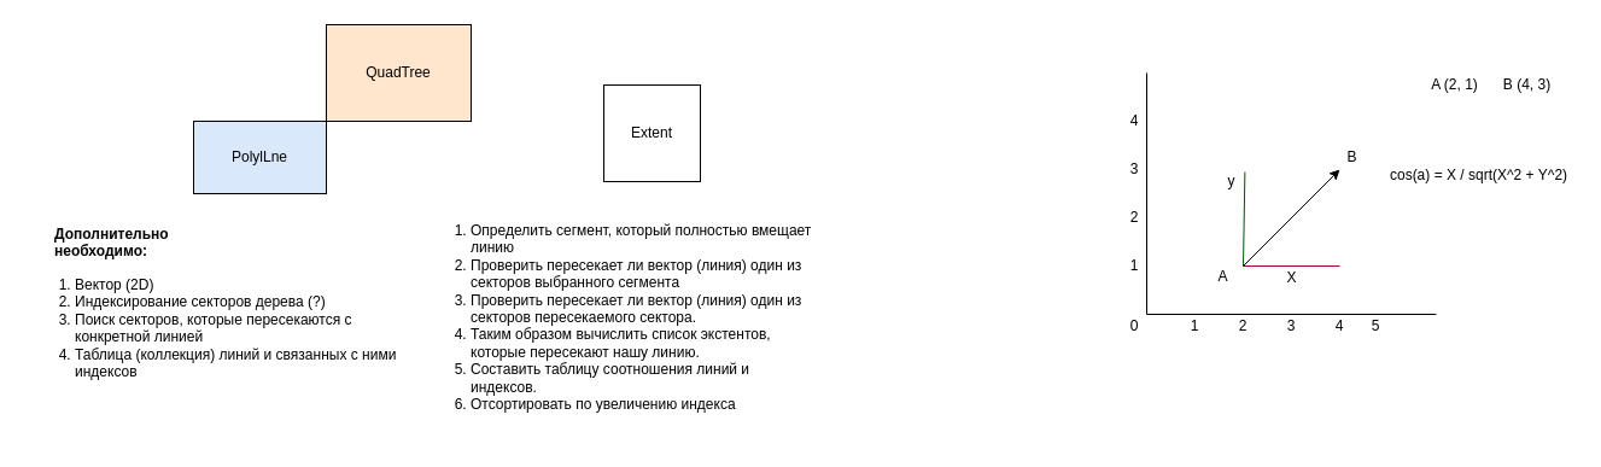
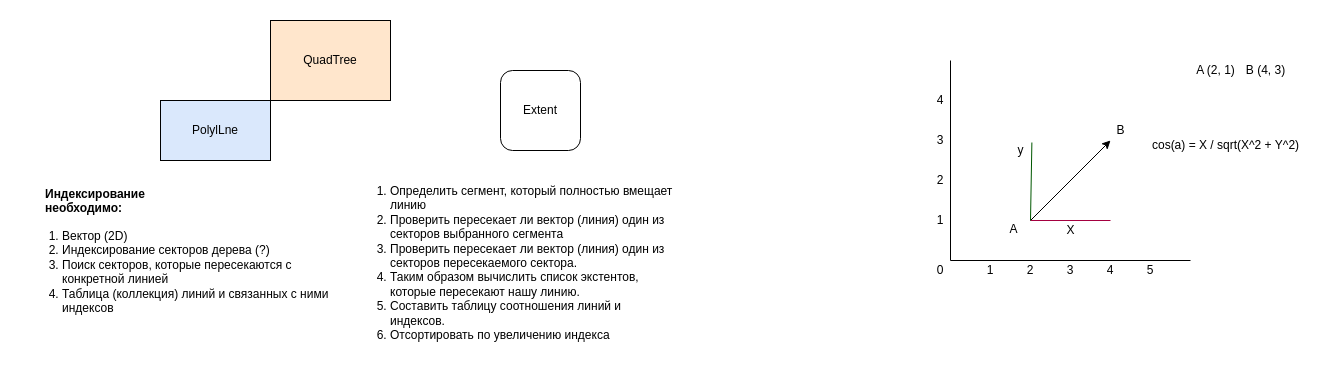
- <mxCell id="22" value="A (2, 1)" style="text;html=1;align=center;verticalAlign=middle;resizable=0;points=[];autosize=1;" vertex="1" parent="1"><mxGeometry x="1180" y="60" width="50" height="20" as="geometry" /></mxCell>
+ <mxCell id="22" value="A (2, 1)" style="text;html=1;align=center;verticalAlign=middle;resizable=0;points=[];autosize=1;" vertex="1" parent="1"><mxGeometry x="1190" y="60" width="50" height="20" as="geometry" /></mxCell>
- <mxCell id="4" value="Extent" style="rounded=0;whiteSpace=wrap;html=1;" vertex="1" parent="1"><mxGeometry x="500" y="70" width="80" height="80" as="geometry" /></mxCell>
+ <mxCell id="4" value="Extent" style="whiteSpace=wrap;html=1;rounded=1;" vertex="1" parent="1"><mxGeometry x="500" y="70" width="80" height="80" as="geometry" /></mxCell>
- <mxCell id="6" value="Дополнительно необходимо:" style="text;html=1;strokeColor=none;fillColor=none;align=left;verticalAlign=top;whiteSpace=wrap;rounded=0;fontStyle=1" vertex="1" parent="1"><mxGeometry x="42.5" y="180" width="150" height="40" as="geometry" /></mxCell>
+ <mxCell id="6" value="Индексирование необходимо:" style="text;html=1;strokeColor=none;fillColor=none;align=left;verticalAlign=top;whiteSpace=wrap;rounded=0;fontStyle=1" vertex="1" parent="1"><mxGeometry x="42.5" y="180" width="150" height="40" as="geometry" /></mxCell>
- <mxCell id="15" value="5&lt;br&gt;" style="text;html=1;strokeColor=none;fillColor=none;align=center;verticalAlign=middle;whiteSpace=wrap;rounded=0;" vertex="1" parent="1"><mxGeometry x="1130" y="260" width="20" height="20" as="geometry" /></mxCell>
+ <mxCell id="15" value="5&lt;br&gt;" style="text;html=1;strokeColor=none;fillColor=none;align=center;verticalAlign=middle;whiteSpace=wrap;rounded=0;" vertex="1" parent="1"><mxGeometry x="1140" y="260" width="20" height="20" as="geometry" /></mxCell>
